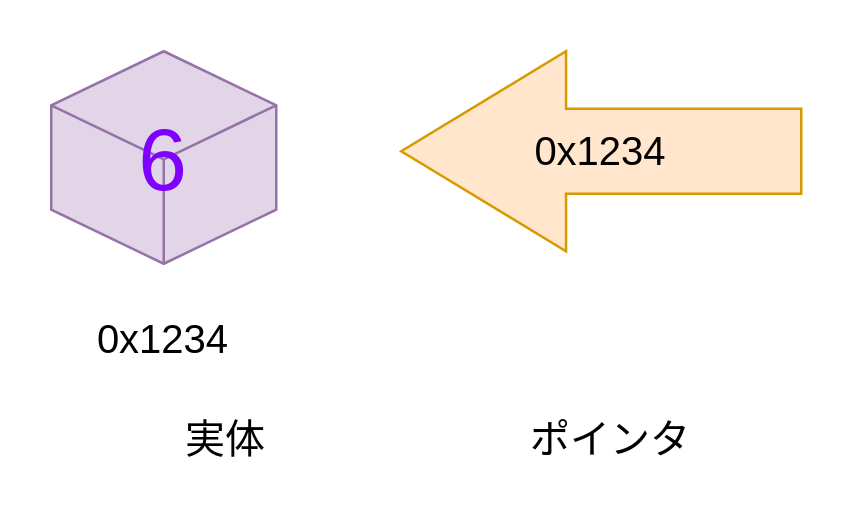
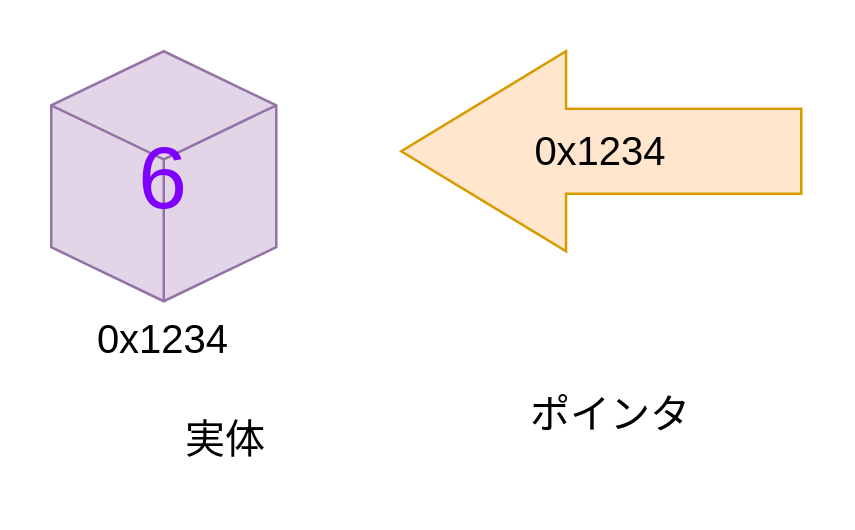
- <mxCell id="2" value="&lt;font color=&quot;#7f00ff&quot; style=&quot;font-size: 35px;&quot;&gt;6&lt;/font&gt;" style="html=1;whiteSpace=wrap;shape=isoCube2;backgroundOutline=1;isoAngle=15;fillColor=#e1d5e7;strokeColor=#9673a6;" vertex="1" parent="1"><mxGeometry x="20" y="20" width="90" height="85" as="geometry" /></mxCell>
+ <mxCell id="2" value="&lt;font color=&quot;#7f00ff&quot; style=&quot;font-size: 35px;&quot;&gt;6&lt;/font&gt;" style="html=1;whiteSpace=wrap;shape=isoCube2;backgroundOutline=1;isoAngle=15;fillColor=#e1d5e7;strokeColor=#9673a6;" vertex="1" parent="1"><mxGeometry x="20" y="20" width="90" height="100" as="geometry" /></mxCell>
- <mxCell id="6" value="ポインタ" style="text;html=1;strokeColor=none;fillColor=none;align=center;verticalAlign=middle;whiteSpace=wrap;rounded=0;fontSize=16;" vertex="1" parent="1"><mxGeometry x="194" y="160" width="100" height="30" as="geometry" /></mxCell>
+ <mxCell id="6" value="ポインタ" style="text;html=1;strokeColor=none;fillColor=none;align=center;verticalAlign=middle;whiteSpace=wrap;rounded=0;fontSize=16;" vertex="1" parent="1"><mxGeometry x="194" y="150" width="100" height="30" as="geometry" /></mxCell>
